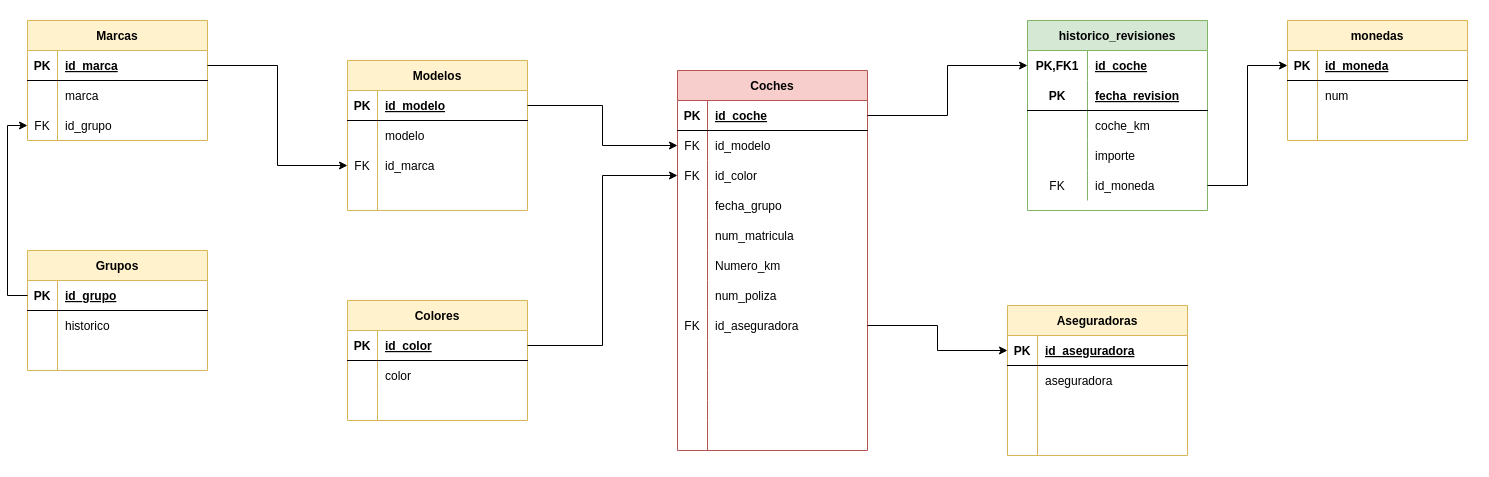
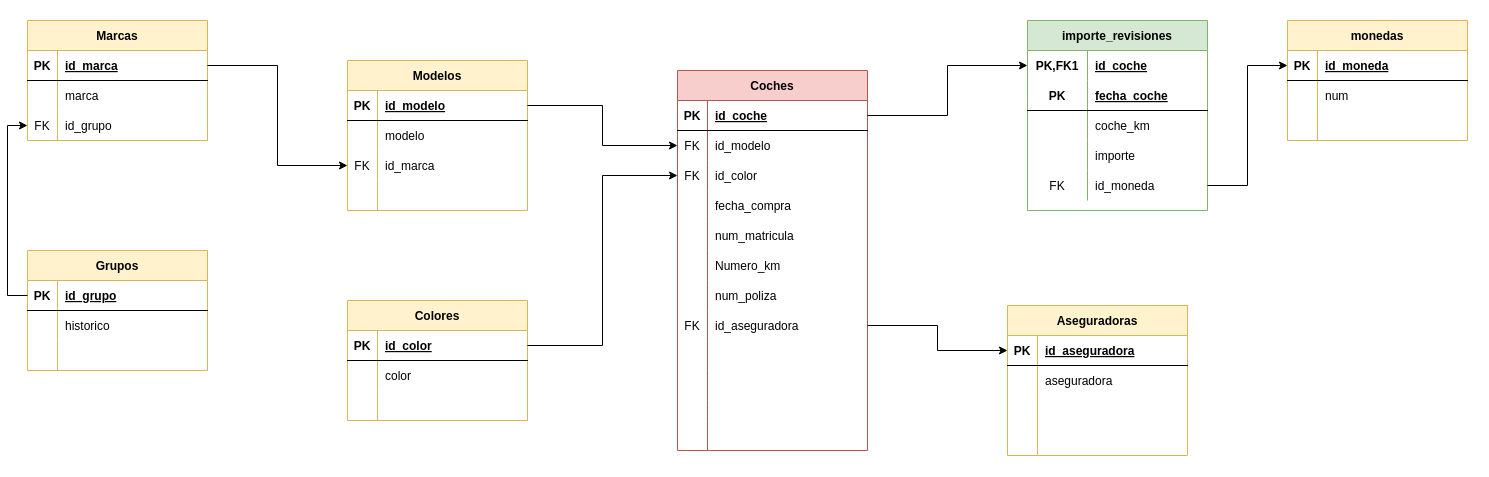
- <mxCell id="84" value="historico_revisiones" style="shape=table;startSize=30;container=1;collapsible=1;childLayout=tableLayout;fixedRows=1;rowLines=0;fontStyle=1;align=center;resizeLast=1;fillColor=#d5e8d4;strokeColor=#82b366;" parent="1" vertex="1"><mxGeometry x="1020" y="20" width="180" height="190" as="geometry" /></mxCell>
+ <mxCell id="84" value="importe_revisiones" style="shape=table;startSize=30;container=1;collapsible=1;childLayout=tableLayout;fixedRows=1;rowLines=0;fontStyle=1;align=center;resizeLast=1;fillColor=#d5e8d4;strokeColor=#82b366;" parent="1" vertex="1"><mxGeometry x="1020" y="20" width="180" height="190" as="geometry" /></mxCell>
- <mxCell id="90" value="fecha_revision" style="shape=partialRectangle;connectable=0;fillColor=none;top=0;left=0;bottom=0;right=0;align=left;spacingLeft=6;fontStyle=5;overflow=hidden;" parent="88" vertex="1"><mxGeometry x="60" width="120" height="30" as="geometry"><mxRectangle width="120" height="30" as="alternateBounds" /></mxGeometry></mxCell>
+ <mxCell id="90" value="fecha_coche" style="shape=partialRectangle;connectable=0;fillColor=none;top=0;left=0;bottom=0;right=0;align=left;spacingLeft=6;fontStyle=5;overflow=hidden;" parent="88" vertex="1"><mxGeometry x="60" width="120" height="30" as="geometry"><mxRectangle width="120" height="30" as="alternateBounds" /></mxGeometry></mxCell>
- <mxCell id="14" value="fecha_grupo" style="shape=partialRectangle;connectable=0;fillColor=none;top=0;left=0;bottom=0;right=0;align=left;spacingLeft=6;overflow=hidden;" parent="12" vertex="1"><mxGeometry x="30" width="160" height="30" as="geometry"><mxRectangle width="160" height="30" as="alternateBounds" /></mxGeometry></mxCell>
+ <mxCell id="14" value="fecha_compra" style="shape=partialRectangle;connectable=0;fillColor=none;top=0;left=0;bottom=0;right=0;align=left;spacingLeft=6;overflow=hidden;" parent="12" vertex="1"><mxGeometry x="30" width="160" height="30" as="geometry"><mxRectangle width="160" height="30" as="alternateBounds" /></mxGeometry></mxCell>
